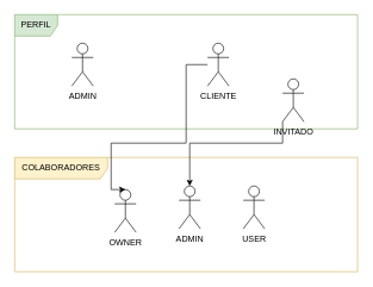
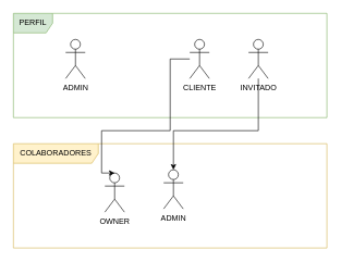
- <mxCell id="8" value="INVITADO" style="shape=umlActor;verticalLabelPosition=bottom;verticalAlign=top;html=1;" parent="1" vertex="1"><mxGeometry x="395" y="110" width="30" height="60" as="geometry" /></mxCell>
+ <mxCell id="8" value="INVITADO" style="shape=umlActor;verticalLabelPosition=bottom;verticalAlign=top;html=1;" parent="1" vertex="1"><mxGeometry x="380" y="60" width="30" height="60" as="geometry" /></mxCell>
- <mxCell id="9" value="USER" style="shape=umlActor;verticalLabelPosition=bottom;verticalAlign=top;html=1;" parent="1" vertex="1"><mxGeometry x="340" y="260" width="30" height="60" as="geometry" /></mxCell>
